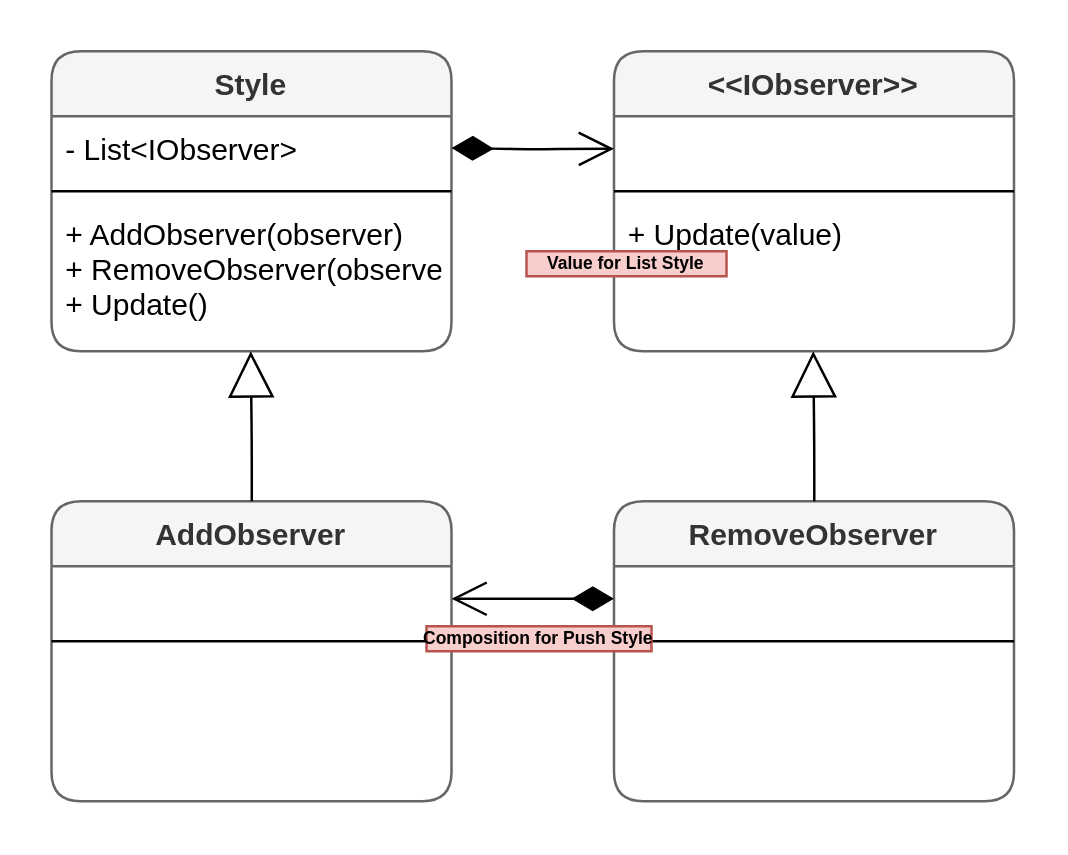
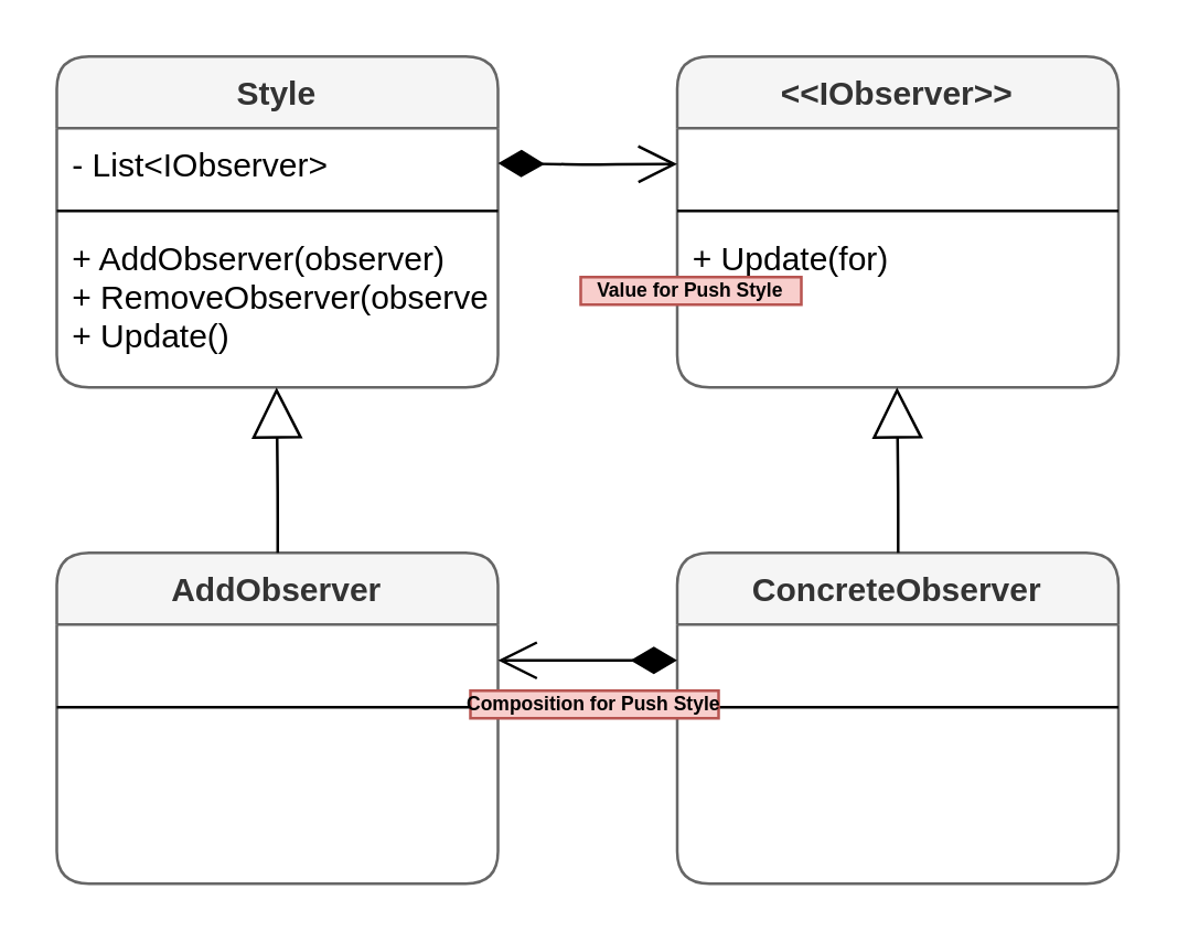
- <mxCell id="10" value="+ Update(value)" style="text;strokeColor=none;fillColor=none;align=left;verticalAlign=top;spacingLeft=4;spacingRight=4;overflow=hidden;rotatable=0;points=[[0,0.5],[1,0.5]];portConstraint=eastwest;" vertex="1" parent="6"><mxGeometry y="60" width="160" height="60" as="geometry" /></mxCell>
+ <mxCell id="10" value="+ Update(for)" style="text;strokeColor=none;fillColor=none;align=left;verticalAlign=top;spacingLeft=4;spacingRight=4;overflow=hidden;rotatable=0;points=[[0,0.5],[1,0.5]];portConstraint=eastwest;" vertex="1" parent="6"><mxGeometry y="60" width="160" height="60" as="geometry" /></mxCell>
- <mxCell id="22" value="Value for List Style" style="text;align=center;fontStyle=1;verticalAlign=middle;spacingLeft=3;spacingRight=3;strokeColor=#b85450;rotatable=0;points=[[0,0.5],[1,0.5]];portConstraint=eastwest;fillColor=#f8cecc;fontSize=7;" vertex="1" parent="1"><mxGeometry x="210" y="100" width="80" height="10" as="geometry" /></mxCell>
+ <mxCell id="22" value="Value for Push Style" style="text;align=center;fontStyle=1;verticalAlign=middle;spacingLeft=3;spacingRight=3;strokeColor=#b85450;rotatable=0;points=[[0,0.5],[1,0.5]];portConstraint=eastwest;fillColor=#f8cecc;fontSize=7;" vertex="1" parent="1"><mxGeometry x="210" y="100" width="80" height="10" as="geometry" /></mxCell>
- <mxCell id="11" value="RemoveObserver" style="swimlane;fontStyle=1;align=center;verticalAlign=top;childLayout=stackLayout;horizontal=1;startSize=26;horizontalStack=0;resizeParent=1;resizeParentMax=0;resizeLast=0;collapsible=1;marginBottom=0;resizeHeight=1;rounded=1;shadow=0;sketch=0;noLabel=0;portConstraintRotation=0;expand=1;resizable=1;treeFolding=0;pointerEvents=1;deletable=1;autosize=0;container=0;swimlaneFillColor=none;fillColor=#f5f5f5;strokeColor=#666666;fontColor=#333333;" vertex="1" parent="1"><mxGeometry x="245" y="200" width="160" height="120" as="geometry"><mxRectangle x="40" y="40" width="70" height="26" as="alternateBounds" /></mxGeometry></mxCell>
+ <mxCell id="11" value="ConcreteObserver" style="swimlane;fontStyle=1;align=center;verticalAlign=top;childLayout=stackLayout;horizontal=1;startSize=26;horizontalStack=0;resizeParent=1;resizeParentMax=0;resizeLast=0;collapsible=1;marginBottom=0;resizeHeight=1;rounded=1;shadow=0;sketch=0;noLabel=0;portConstraintRotation=0;expand=1;resizable=1;treeFolding=0;pointerEvents=1;deletable=1;autosize=0;container=0;swimlaneFillColor=none;fillColor=#f5f5f5;strokeColor=#666666;fontColor=#333333;" vertex="1" parent="1"><mxGeometry x="245" y="200" width="160" height="120" as="geometry"><mxRectangle x="40" y="40" width="70" height="26" as="alternateBounds" /></mxGeometry></mxCell>
